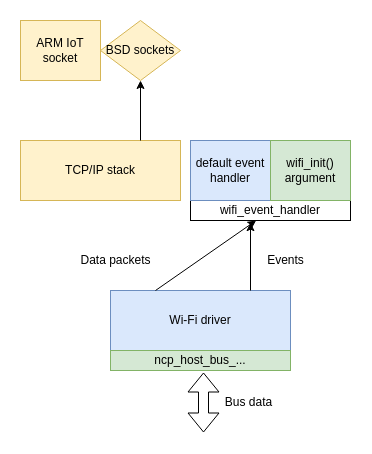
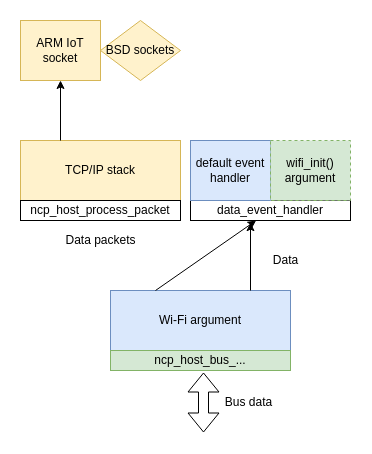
+ <mxCell id="17" value="" style="endArrow=classic;html=1;rounded=0;exitX=0.25;exitY=0;exitDx=0;exitDy=0;entryX=0.5;entryY=1;entryDx=0;entryDy=0;" edge="1" parent="1" source="4" target="16"><mxGeometry width="50" height="50" relative="1" as="geometry"><mxPoint x="210" y="150" as="sourcePoint" /><mxPoint x="260" y="100" as="targetPoint" /></mxGeometry></mxCell>
- <mxCell id="18" value="" style="endArrow=classic;html=1;rounded=0;exitX=0.75;exitY=0;exitDx=0;exitDy=0;entryX=0.5;entryY=1;entryDx=0;entryDy=0;" edge="1" parent="1" source="4" target="15"><mxGeometry width="50" height="50" relative="1" as="geometry"><mxPoint x="210" y="150" as="sourcePoint" /><mxPoint x="260" y="100" as="targetPoint" /></mxGeometry></mxCell>
- <mxCell id="12" value="wifi_init() argument" style="rounded=0;whiteSpace=wrap;html=1;fillColor=#d5e8d4;strokeColor=#82b366;" vertex="1" parent="1"><mxGeometry x="270" y="140" width="80" height="60" as="geometry" /></mxCell>
+ <mxCell id="12" value="wifi_init() argument" style="rounded=0;whiteSpace=wrap;html=1;fillColor=#d5e8d4;strokeColor=#82b366;dashed=1;" vertex="1" parent="1"><mxGeometry x="270" y="140" width="80" height="60" as="geometry" /></mxCell>
+ <mxCell id="5" value="ncp_host_process_packet" style="rounded=0;whiteSpace=wrap;html=1;" vertex="1" parent="1"><mxGeometry x="20" y="200" width="160" height="20" as="geometry" /></mxCell>
- <mxCell id="3" value="wifi_event_handler" style="rounded=0;whiteSpace=wrap;html=1;" vertex="1" parent="1"><mxGeometry x="190" y="200" width="160" height="20" as="geometry" /></mxCell>
+ <mxCell id="3" value="data_event_handler" style="rounded=0;whiteSpace=wrap;html=1;" vertex="1" parent="1"><mxGeometry x="190" y="200" width="160" height="20" as="geometry" /></mxCell>
- <mxCell id="8" value="Data packets" style="text;html=1;align=center;verticalAlign=middle;resizable=0;points=[];autosize=1;strokeColor=none;fillColor=none;" vertex="1" parent="1"><mxGeometry x="70" y="250" width="90" height="20" as="geometry" /></mxCell>
+ <mxCell id="8" value="Data packets" style="text;html=1;align=center;verticalAlign=middle;resizable=0;points=[];autosize=1;strokeColor=none;fillColor=none;" vertex="1" parent="1"><mxGeometry x="55" y="230" width="90" height="20" as="geometry" /></mxCell>
- <mxCell id="14" value="Events" style="text;html=1;align=center;verticalAlign=middle;resizable=0;points=[];autosize=1;strokeColor=none;fillColor=none;" vertex="1" parent="1"><mxGeometry x="260" y="250" width="50" height="20" as="geometry" /></mxCell>
+ <mxCell id="14" value="Data" style="text;html=1;align=center;verticalAlign=middle;resizable=0;points=[];autosize=1;strokeColor=none;fillColor=none;" vertex="1" parent="1"><mxGeometry x="260" y="250" width="50" height="20" as="geometry" /></mxCell>
- <mxCell id="2" value="Wi-Fi driver" style="rounded=0;whiteSpace=wrap;html=1;fillColor=#dae8fc;strokeColor=#6c8ebf;" vertex="1" parent="1"><mxGeometry x="110" y="290" width="180" height="60" as="geometry" /></mxCell>
+ <mxCell id="2" value="Wi-Fi argument" style="rounded=0;whiteSpace=wrap;html=1;fillColor=#dae8fc;strokeColor=#6c8ebf;" vertex="1" parent="1"><mxGeometry x="110" y="290" width="180" height="60" as="geometry" /></mxCell>
